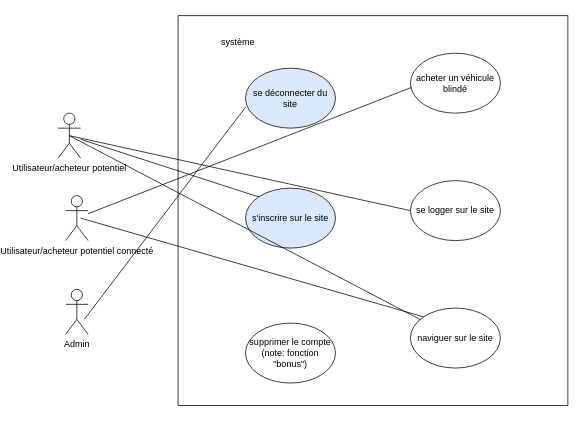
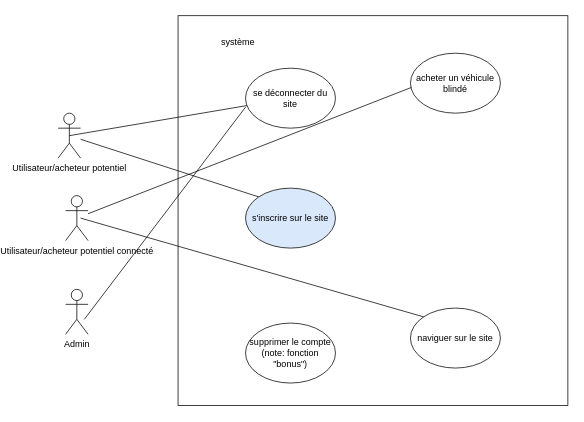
- <mxCell id="7" value="se déconnecter du site" style="ellipse;whiteSpace=wrap;html=1;fillColor=#dae8fc;" parent="1" vertex="1"><mxGeometry x="270" y="90" width="120" height="80" as="geometry" /></mxCell>
+ <mxCell id="7" value="se déconnecter du site" style="ellipse;whiteSpace=wrap;html=1;" parent="1" vertex="1"><mxGeometry x="270" y="90" width="120" height="80" as="geometry" /></mxCell>
- <mxCell id="17" value="" style="endArrow=none;html=1;rounded=0;exitX=0.5;exitY=0.5;exitDx=0;exitDy=0;exitPerimeter=0;entryX=0;entryY=0.5;entryDx=0;entryDy=0;" edge="1" parent="1" source="3" target="5"><mxGeometry width="50" height="50" relative="1" as="geometry"><mxPoint x="340" y="310" as="sourcePoint" /><mxPoint x="390" y="260" as="targetPoint" /></mxGeometry></mxCell>
- <mxCell id="5" value="se logger sur le site" style="ellipse;whiteSpace=wrap;html=1;fillColor=none;" parent="1" vertex="1"><mxGeometry x="490" y="240" width="120" height="80" as="geometry" /></mxCell>
- <mxCell id="14" value="" style="endArrow=none;html=1;rounded=0;exitX=0.5;exitY=0.5;exitDx=0;exitDy=0;exitPerimeter=0;" edge="1" parent="1" source="3" target="6"><mxGeometry width="50" height="50" relative="1" as="geometry"><mxPoint x="340" y="310" as="sourcePoint" /><mxPoint x="390" y="260" as="targetPoint" /></mxGeometry></mxCell>
+ <mxCell id="14" value="" style="endArrow=none;html=1;rounded=0;exitX=0.5;exitY=0.5;exitDx=0;exitDy=0;exitPerimeter=0;" edge="1" parent="1" source="3" target="7"><mxGeometry width="50" height="50" relative="1" as="geometry"><mxPoint x="340" y="310" as="sourcePoint" /><mxPoint x="390" y="260" as="targetPoint" /></mxGeometry></mxCell>
